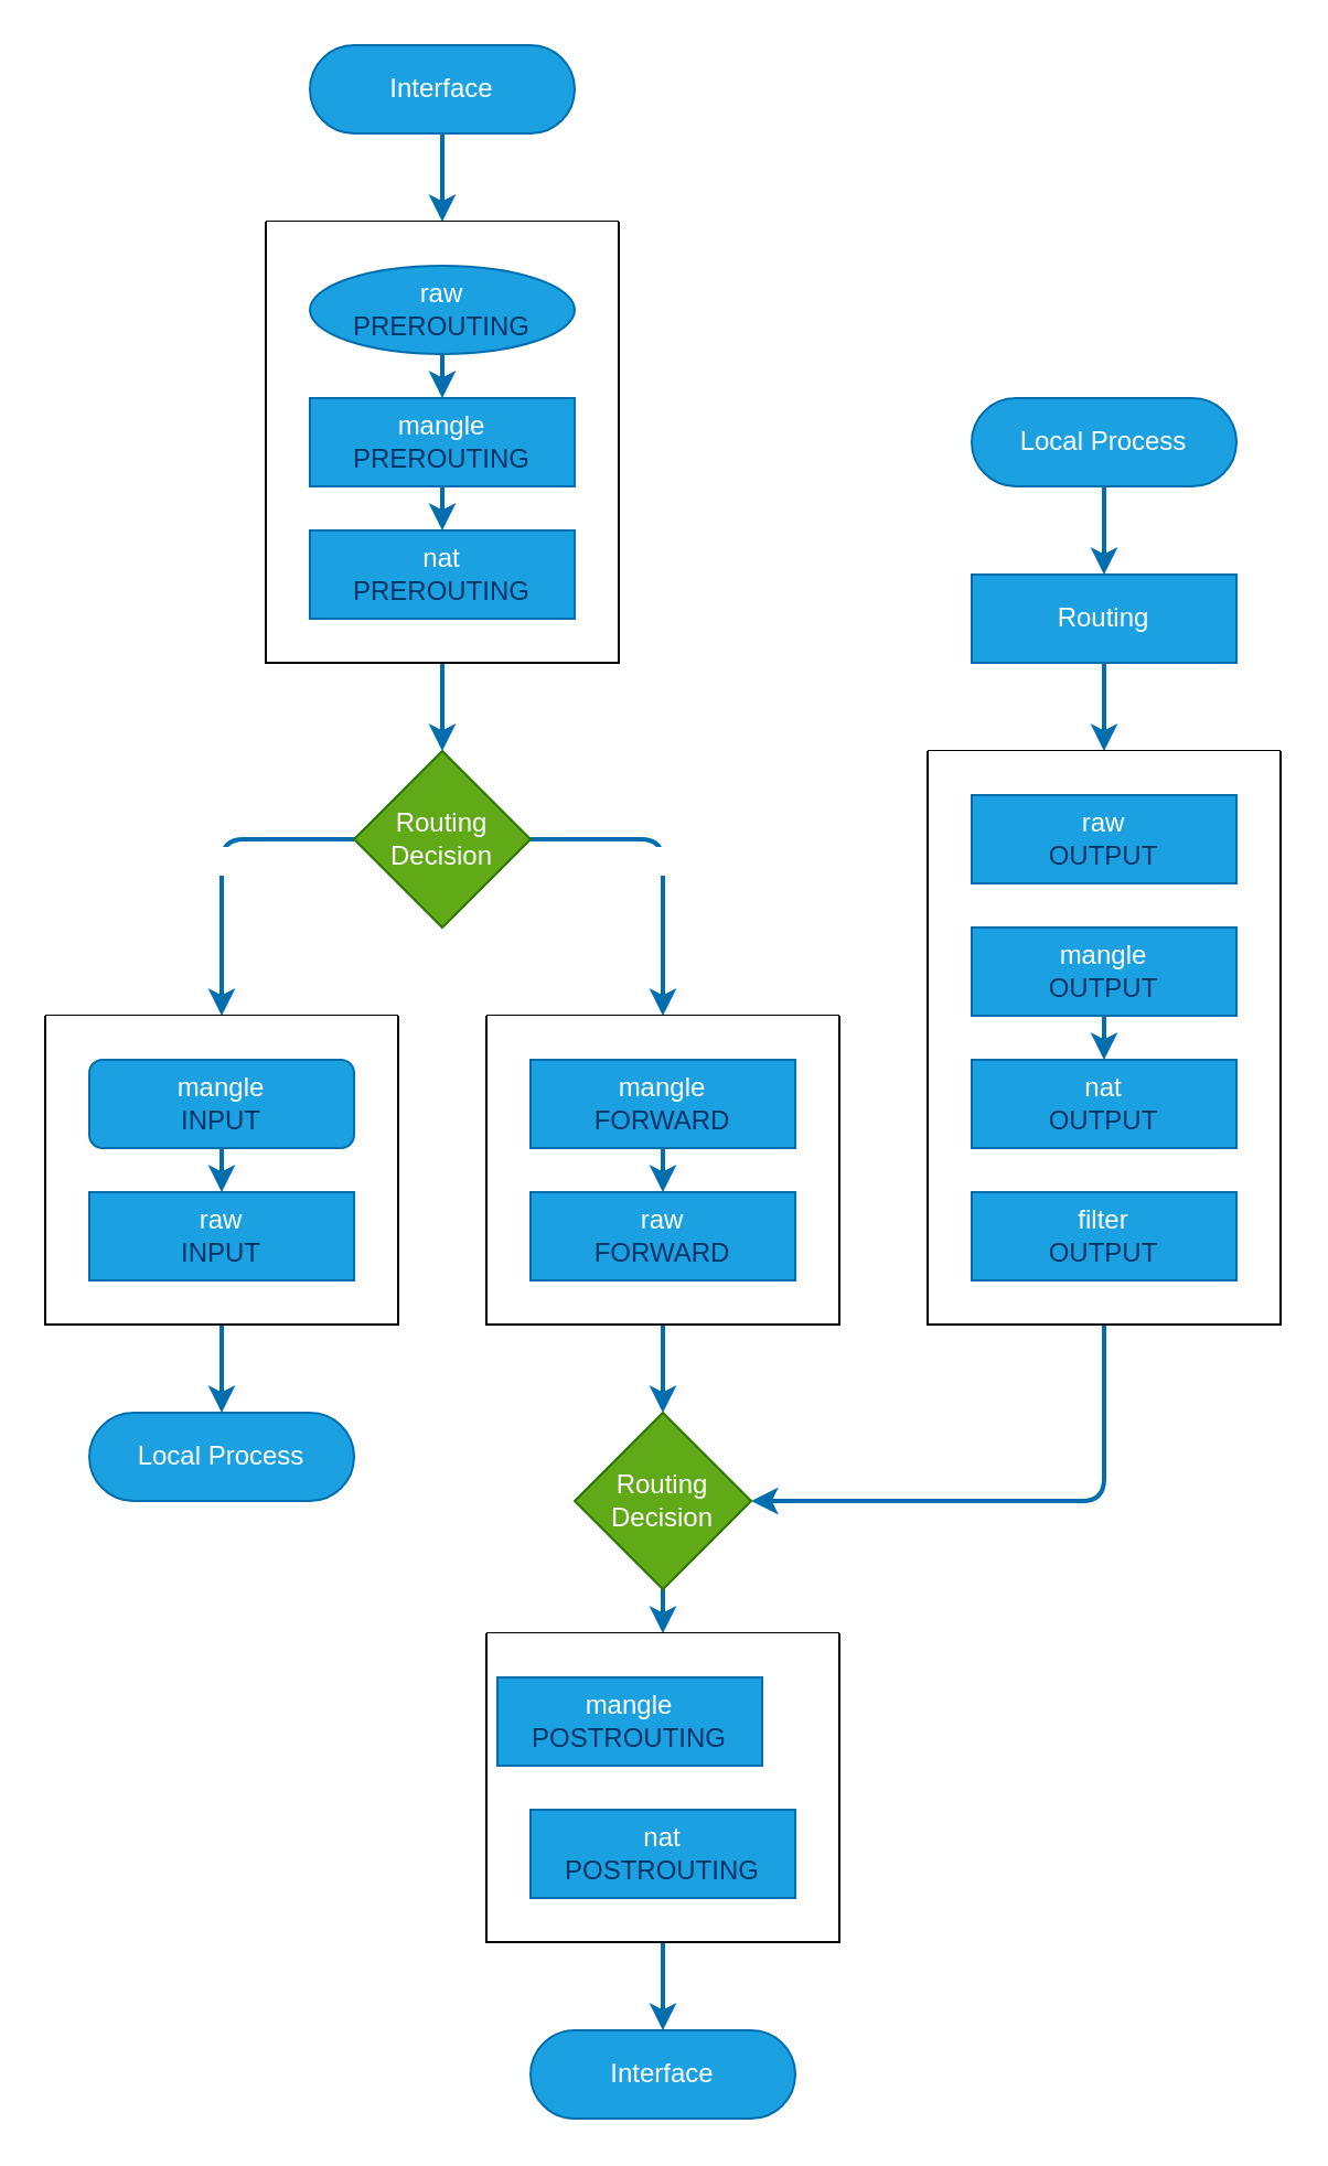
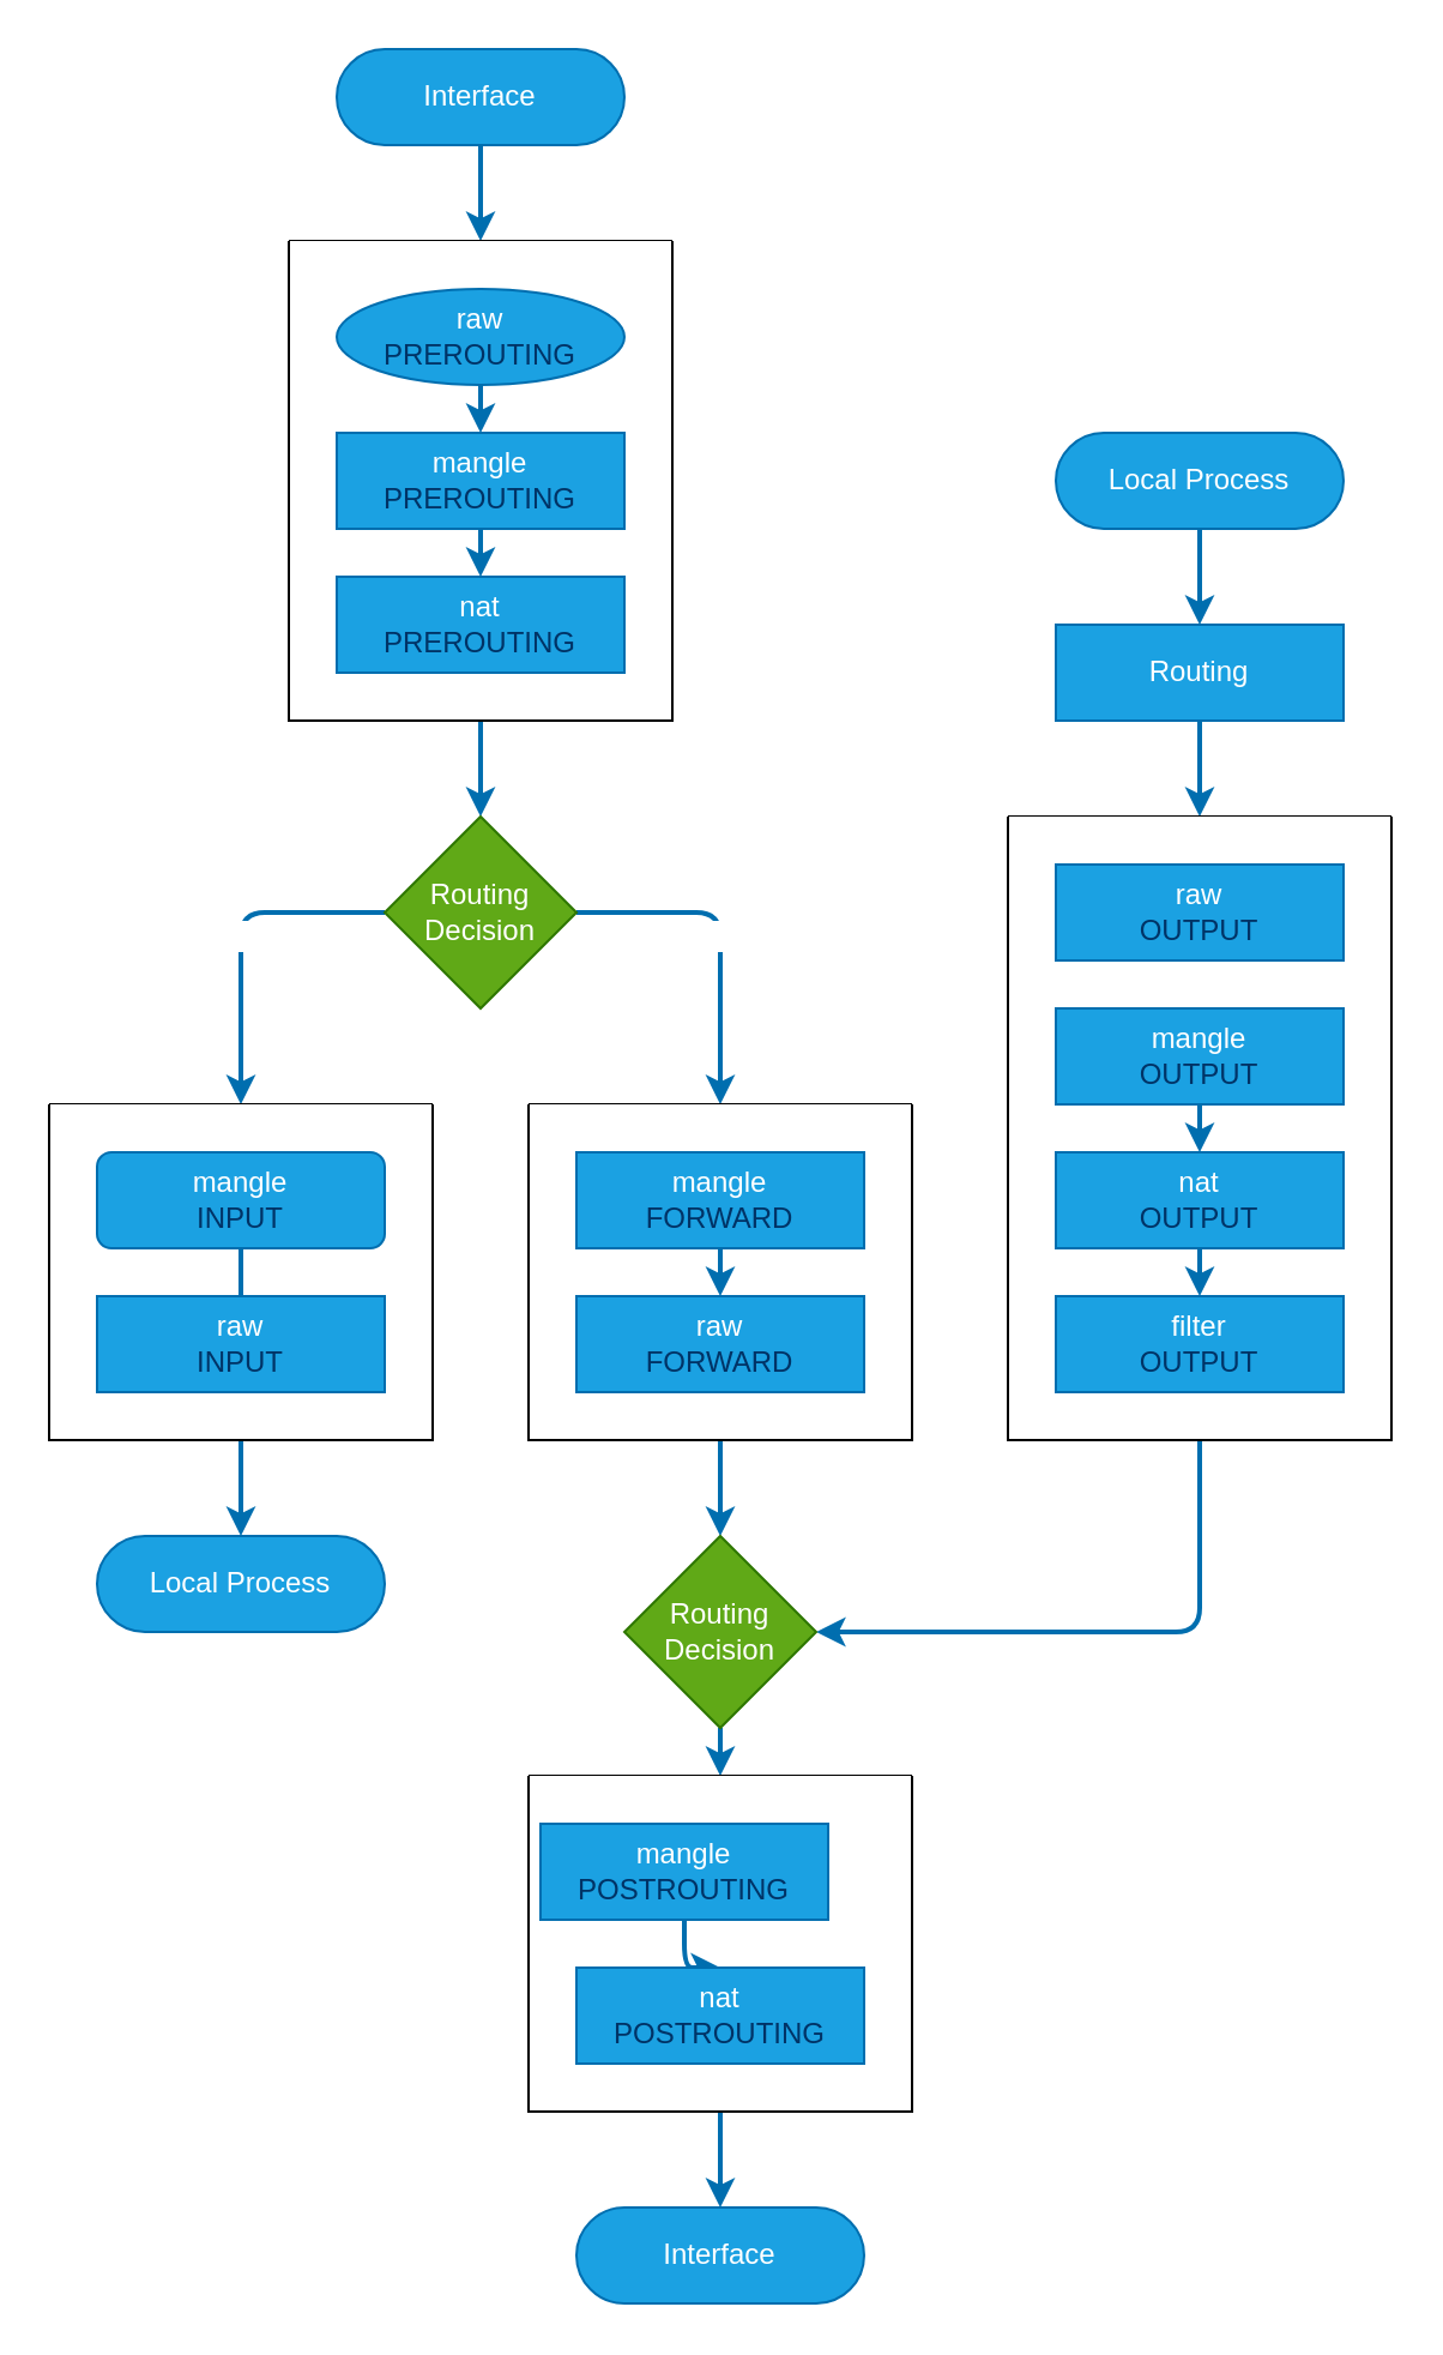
- <mxCell id="16" value="" style="edgeStyle=orthogonalEdgeStyle;rounded=1;orthogonalLoop=1;jettySize=auto;html=1;labelBorderColor=none;fontColor=#FFFFFF;fillColor=#1ba1e2;strokeColor=#006EAF;strokeWidth=2;" parent="15" source="17" target="18" edge="1"><mxGeometry relative="1" as="geometry" /></mxCell>
+ <mxCell id="16" value="" style="edgeStyle=orthogonalEdgeStyle;rounded=1;orthogonalLoop=1;jettySize=auto;html=1;labelBorderColor=none;fontColor=#FFFFFF;fillColor=#1ba1e2;strokeColor=#006EAF;strokeWidth=2;endArrow=none;" parent="15" source="17" target="18" edge="1"><mxGeometry relative="1" as="geometry" /></mxCell>
+ <mxCell id="36" style="edgeStyle=orthogonalEdgeStyle;rounded=1;orthogonalLoop=1;jettySize=auto;html=1;labelBorderColor=none;fontColor=#FFFFFF;fillColor=#1ba1e2;strokeColor=#006EAF;strokeWidth=2;" parent="31" source="37" target="34" edge="1"><mxGeometry relative="1" as="geometry" /></mxCell>
+ <mxCell id="40" value="" style="edgeStyle=orthogonalEdgeStyle;rounded=1;orthogonalLoop=1;jettySize=auto;html=1;labelBorderColor=none;fontColor=#FFFFFF;fillColor=#1ba1e2;strokeColor=#006EAF;strokeWidth=2;" parent="39" source="41" target="42" edge="1"><mxGeometry relative="1" as="geometry" /></mxCell>
